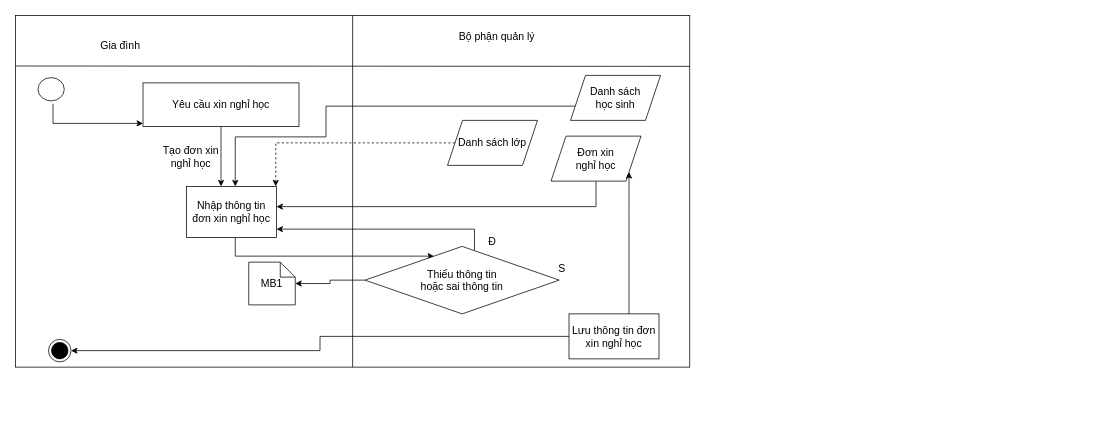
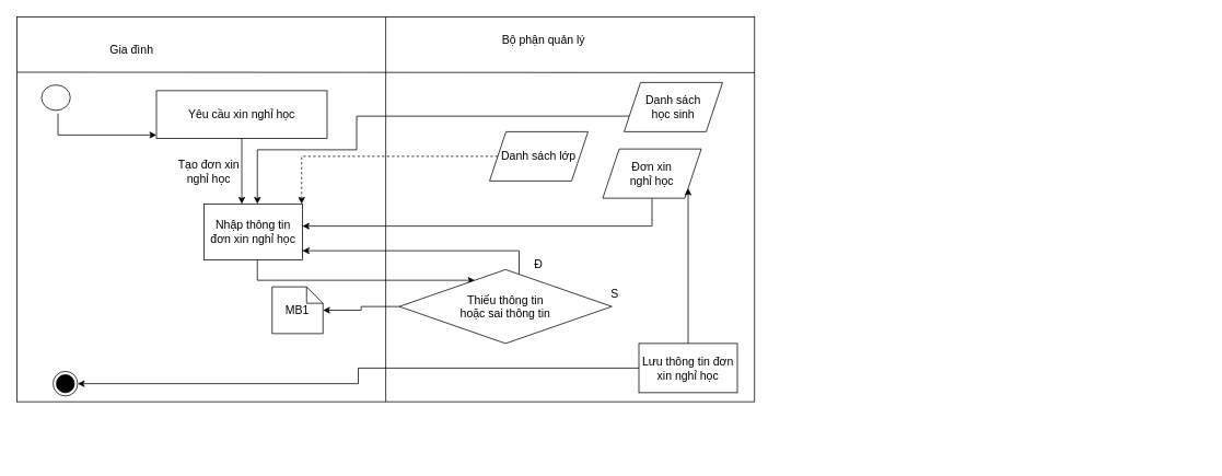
- <mxCell id="26" value="Lưu thông tin đơn xin nghỉ học" style="rounded=0;whiteSpace=wrap;html=1;strokeColor=#000000;fillColor=#FFFFFF;gradientColor=none;fontSize=14;" vertex="1" parent="1"><mxGeometry x="758" y="418" width="120" height="60" as="geometry" /></mxCell>
+ <mxCell id="26" value="Lưu thông tin đơn xin nghỉ học" style="rounded=0;whiteSpace=wrap;html=1;strokeColor=#000000;fillColor=#FFFFFF;gradientColor=none;fontSize=14;" vertex="1" parent="1"><mxGeometry x="778" y="418" width="120" height="60" as="geometry" /></mxCell>
